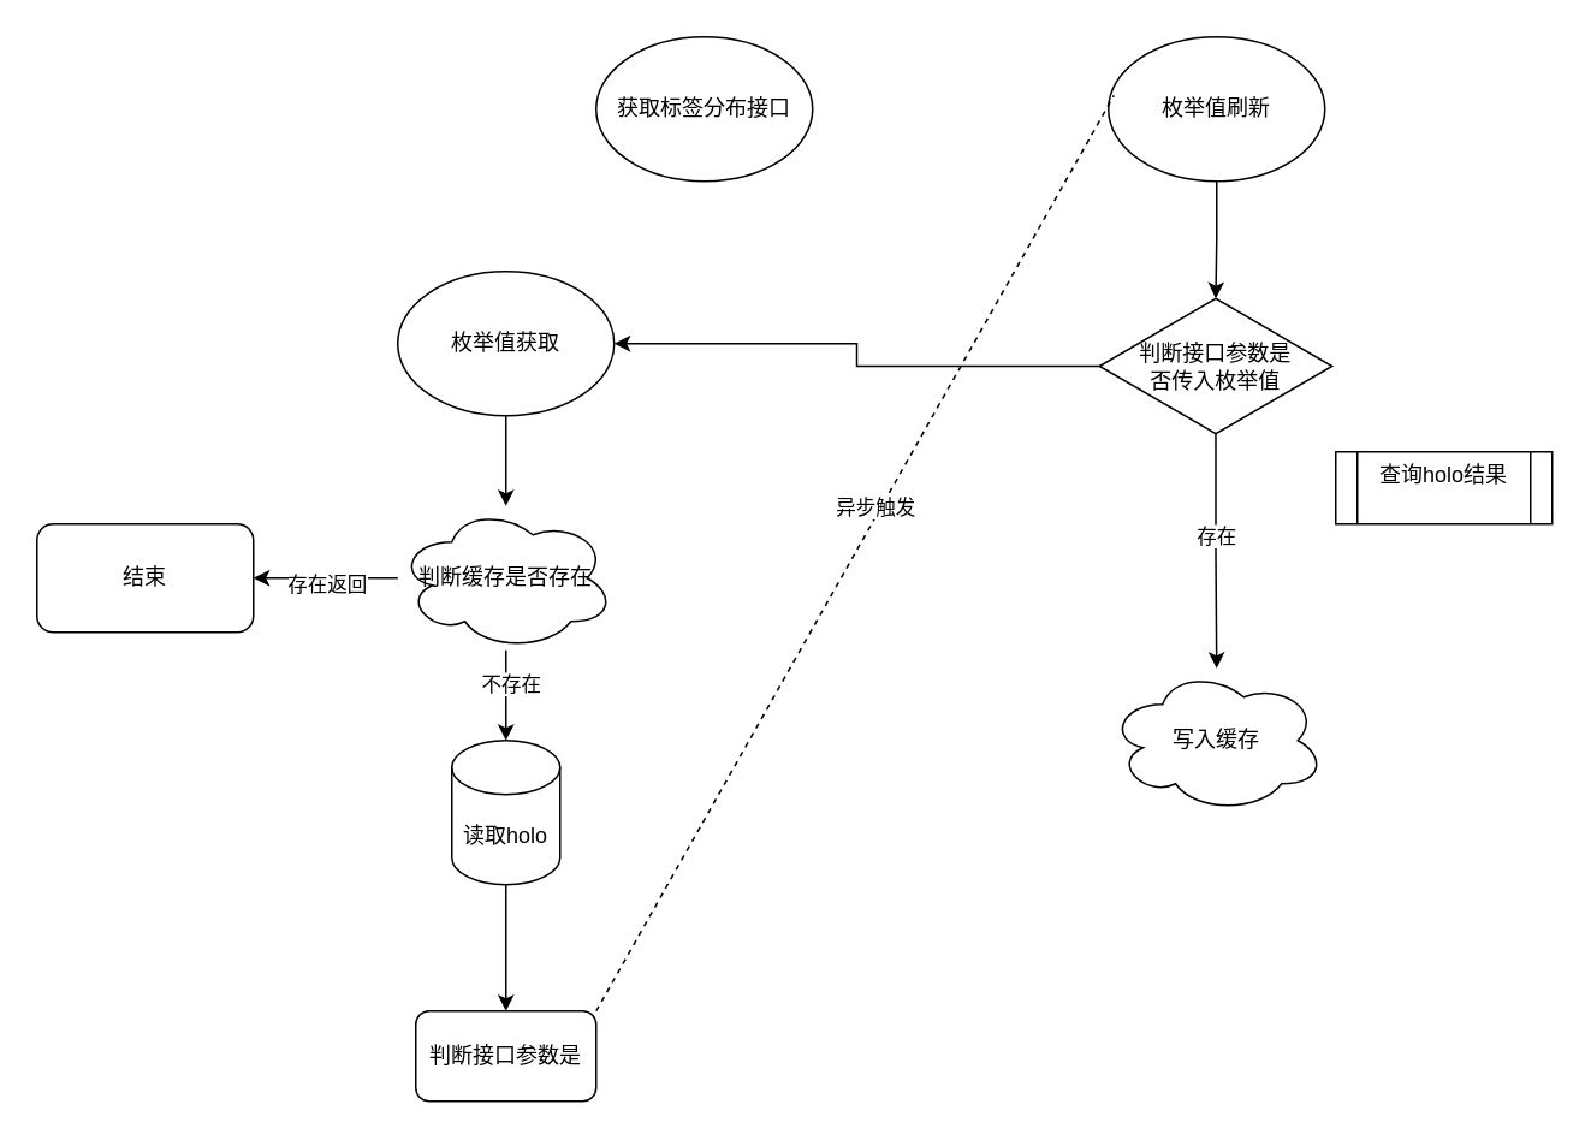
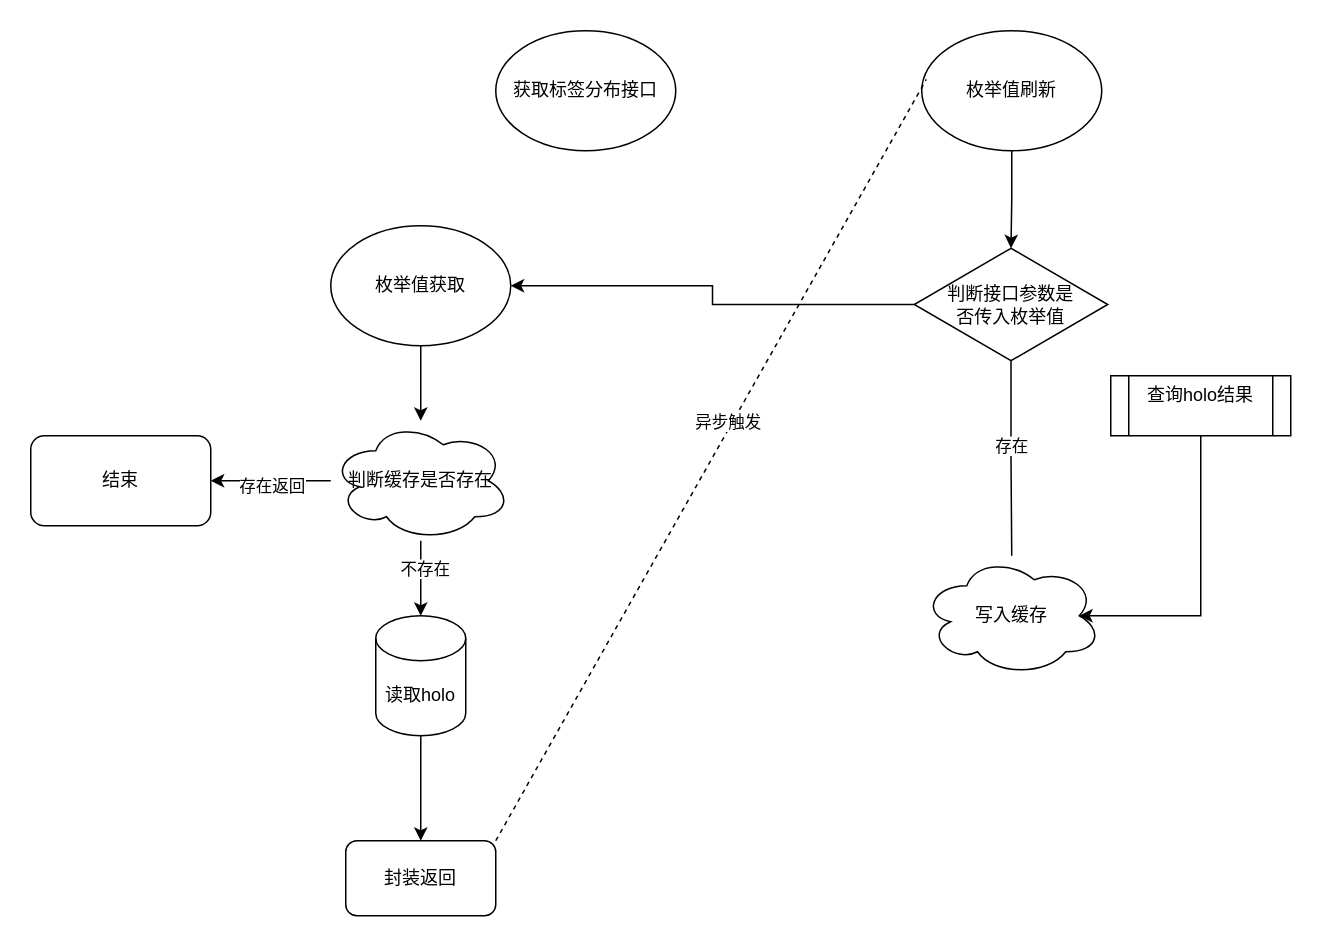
- <mxCell id="18" value="" style="edgeStyle=orthogonalEdgeStyle;rounded=0;orthogonalLoop=1;jettySize=auto;html=1;" edge="1" parent="1" source="21" target="22"><mxGeometry relative="1" as="geometry" /></mxCell>
+ <mxCell id="18" value="" style="edgeStyle=orthogonalEdgeStyle;rounded=0;orthogonalLoop=1;jettySize=auto;html=1;endArrow=none;" edge="1" parent="1" source="21" target="22"><mxGeometry relative="1" as="geometry" /></mxCell>
+ <mxCell id="23" style="edgeStyle=orthogonalEdgeStyle;rounded=0;orthogonalLoop=1;jettySize=auto;html=1;entryX=0.875;entryY=0.5;entryDx=0;entryDy=0;entryPerimeter=0;" edge="1" parent="1" source="24" target="22"><mxGeometry relative="1" as="geometry"><mxPoint x="800" y="340" as="targetPoint" /><Array as="points"><mxPoint x="800" y="410" /></Array></mxGeometry></mxCell>
- <mxCell id="15" value="判断接口参数是" style="rounded=1;whiteSpace=wrap;html=1;" vertex="1" parent="1"><mxGeometry x="230" y="560" width="100" height="50" as="geometry" /></mxCell>
+ <mxCell id="15" value="封装返回" style="rounded=1;whiteSpace=wrap;html=1;" vertex="1" parent="1"><mxGeometry x="230" y="560" width="100" height="50" as="geometry" /></mxCell>
